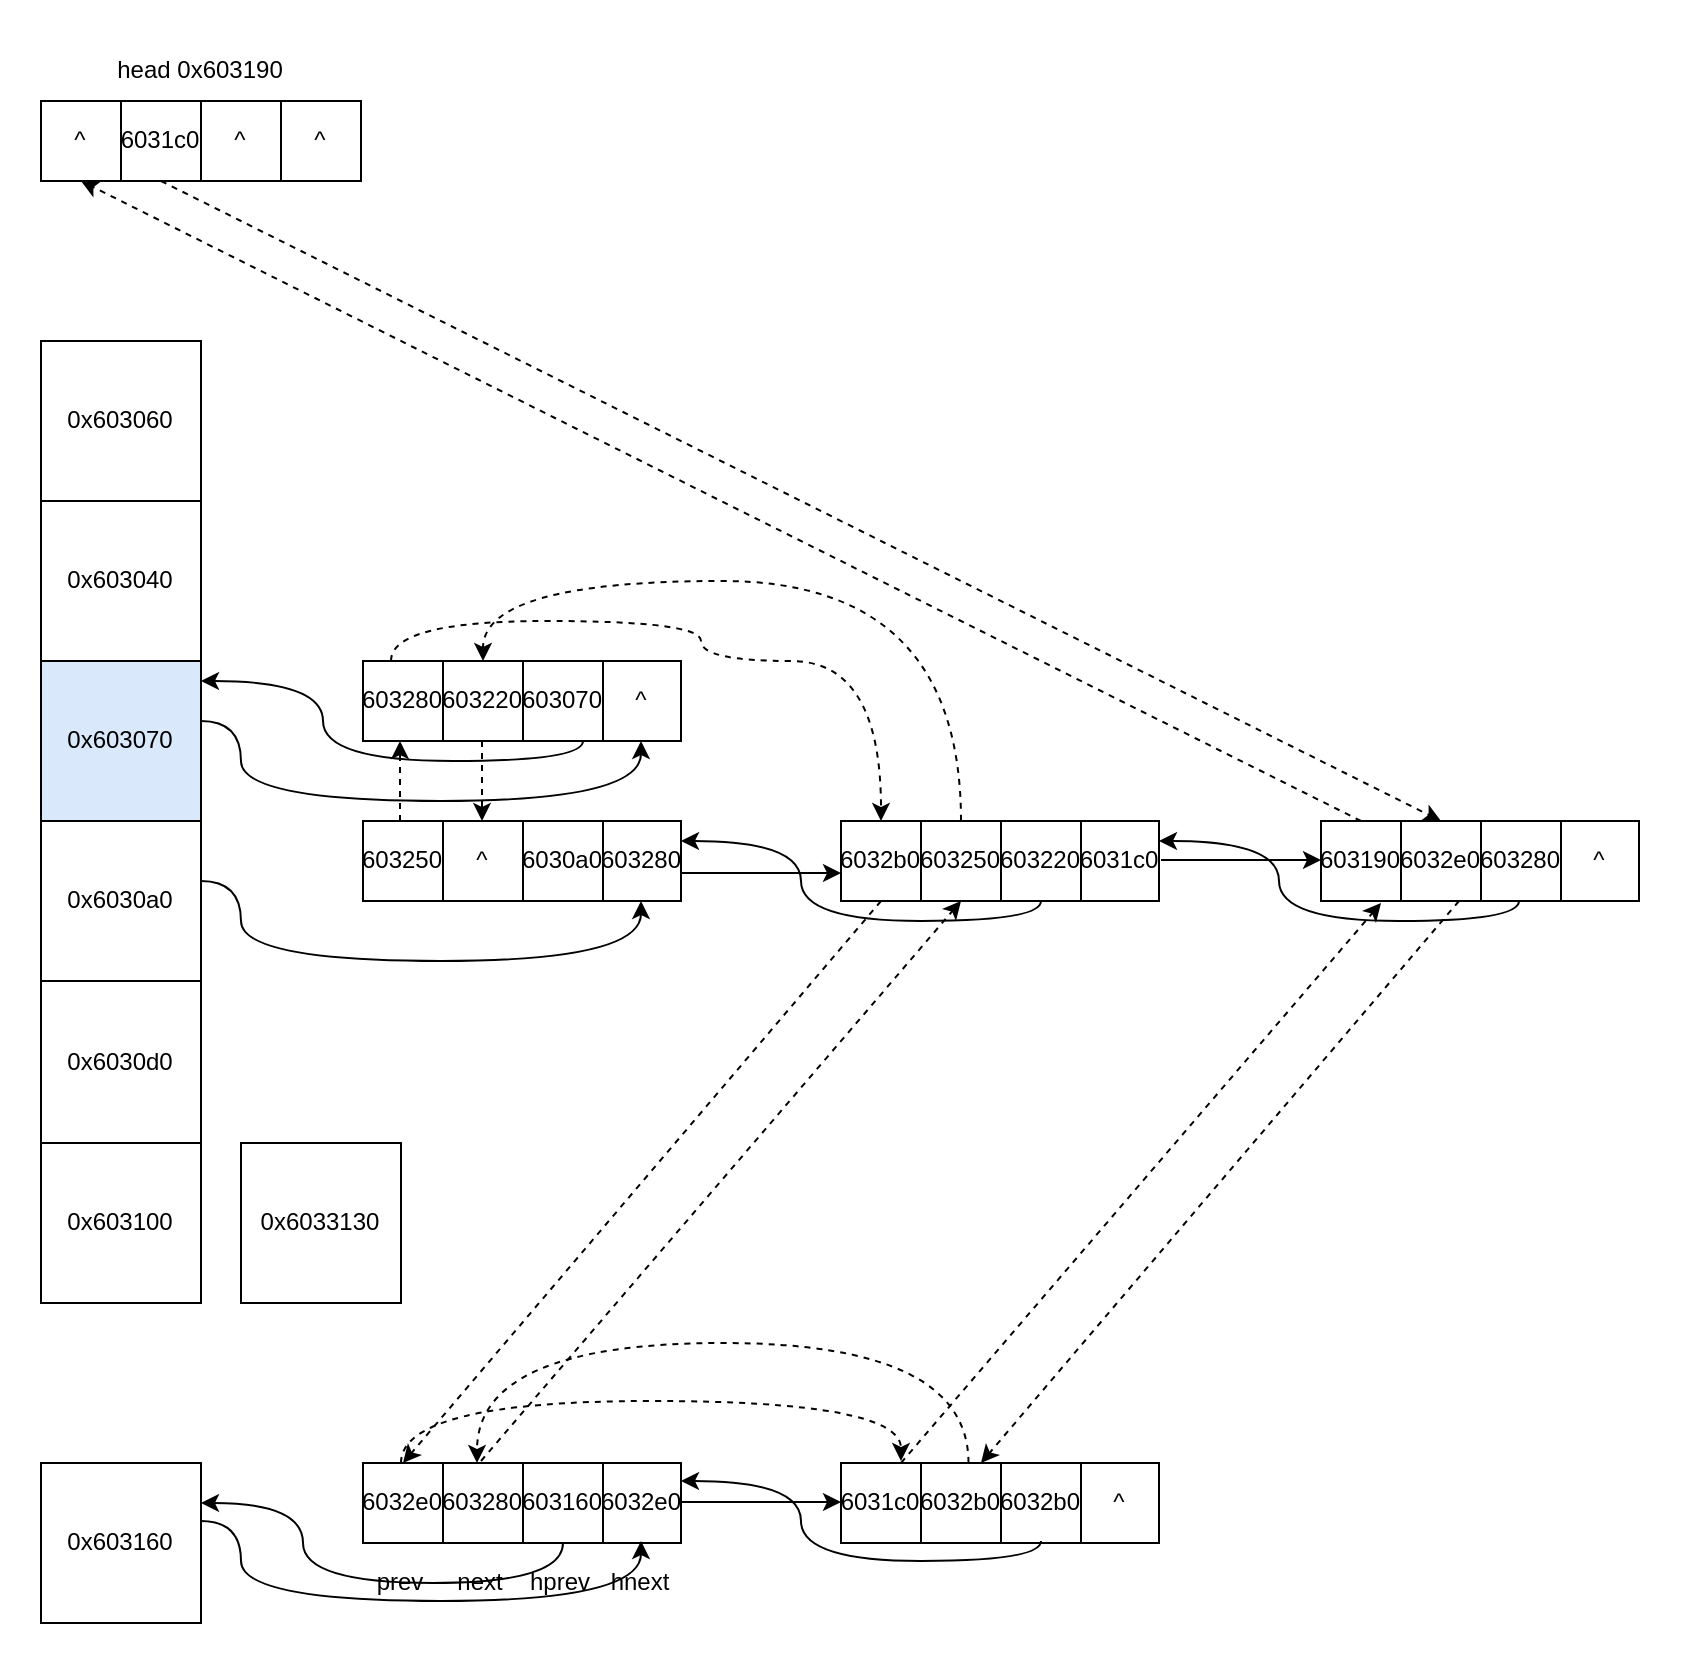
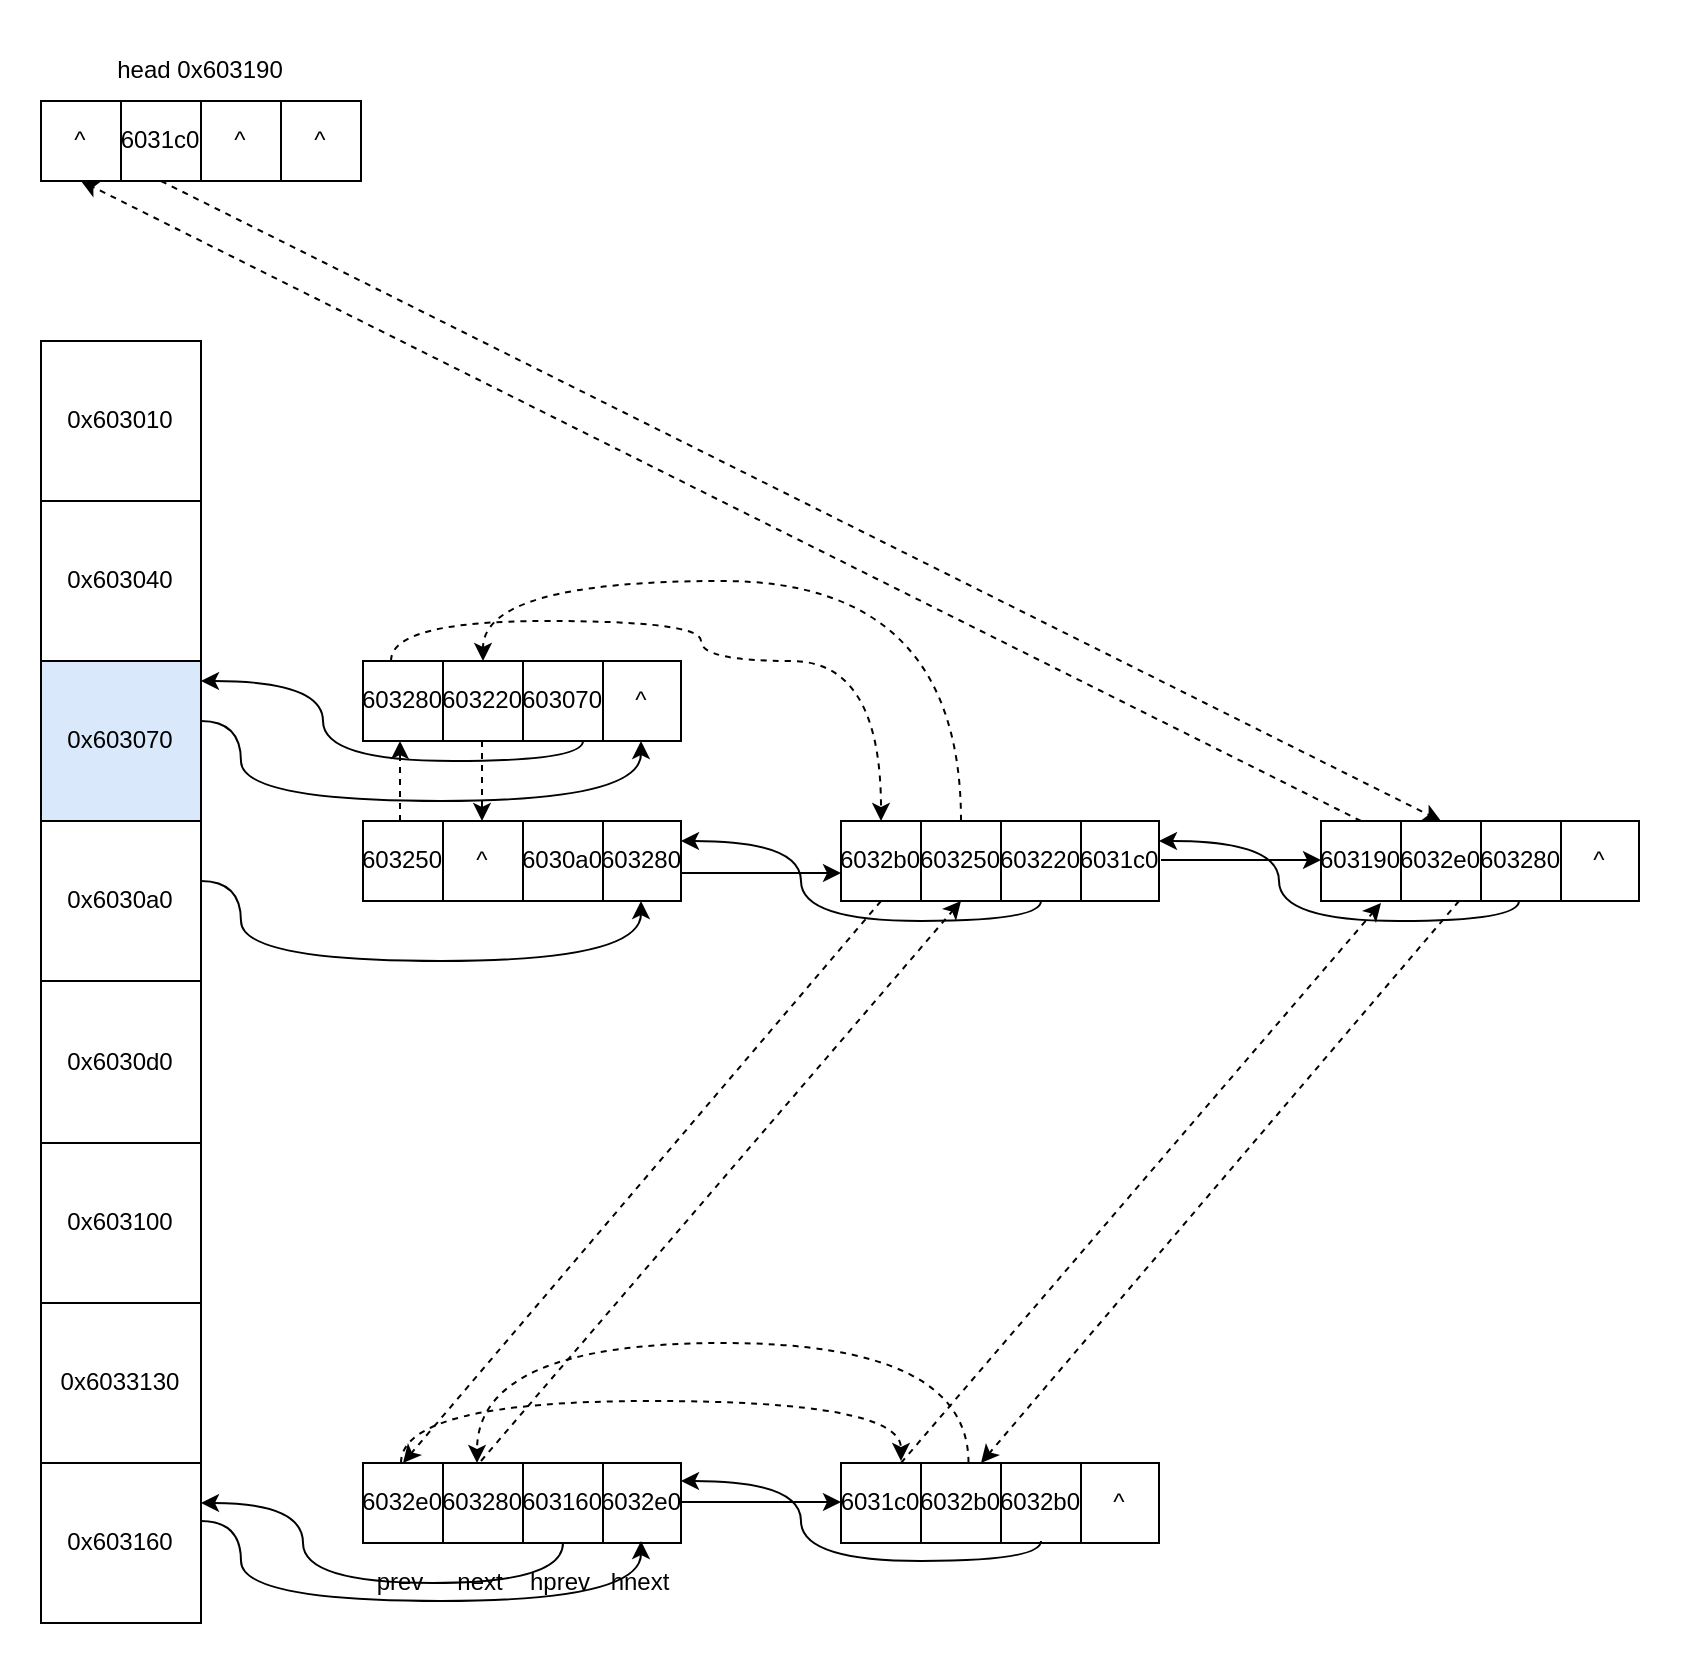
- <mxCell id="2" value="0x603060" style="rounded=0;whiteSpace=wrap;html=1;" parent="1" vertex="1"><mxGeometry x="20" y="170" width="80" height="80" as="geometry" /></mxCell>
+ <mxCell id="2" value="0x603010" style="rounded=0;whiteSpace=wrap;html=1;" parent="1" vertex="1"><mxGeometry x="20" y="170" width="80" height="80" as="geometry" /></mxCell>
- <mxCell id="8" value="0x6033130" style="rounded=0;whiteSpace=wrap;html=1;" parent="1" vertex="1"><mxGeometry x="120" y="571" width="80" height="80" as="geometry" /></mxCell>
+ <mxCell id="8" value="0x6033130" style="rounded=0;whiteSpace=wrap;html=1;" parent="1" vertex="1"><mxGeometry x="20" y="651" width="80" height="80" as="geometry" /></mxCell>
